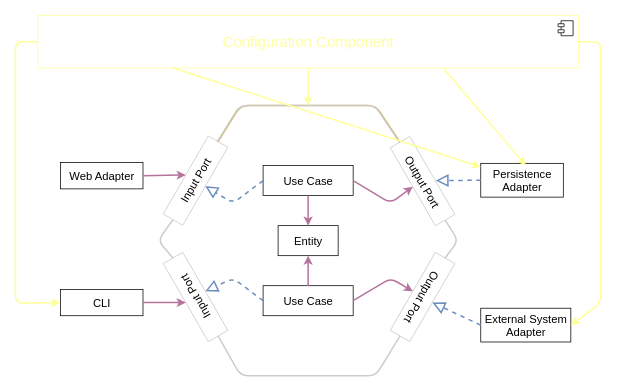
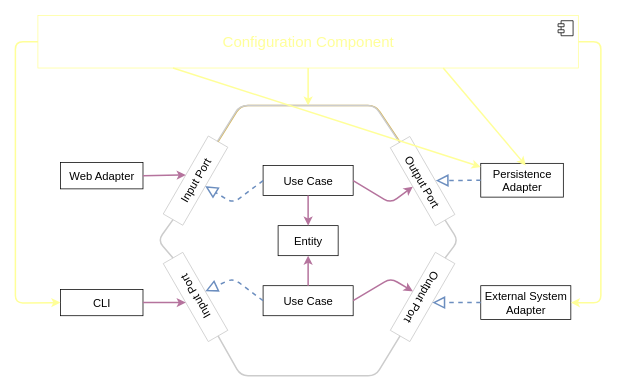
- <mxCell id="25" value="External System&lt;br style=&quot;font-size: 15px;&quot;&gt;Adapter" style="html=1;fillColor=none;fontSize=15;" parent="1" vertex="1"><mxGeometry x="640" y="410" width="120" height="45" as="geometry" /></mxCell>
+ <mxCell id="25" value="External System&lt;br style=&quot;font-size: 15px;&quot;&gt;Adapter" style="html=1;fillColor=none;fontSize=15;" parent="1" vertex="1"><mxGeometry x="640" y="380" width="120" height="45" as="geometry" /></mxCell>
